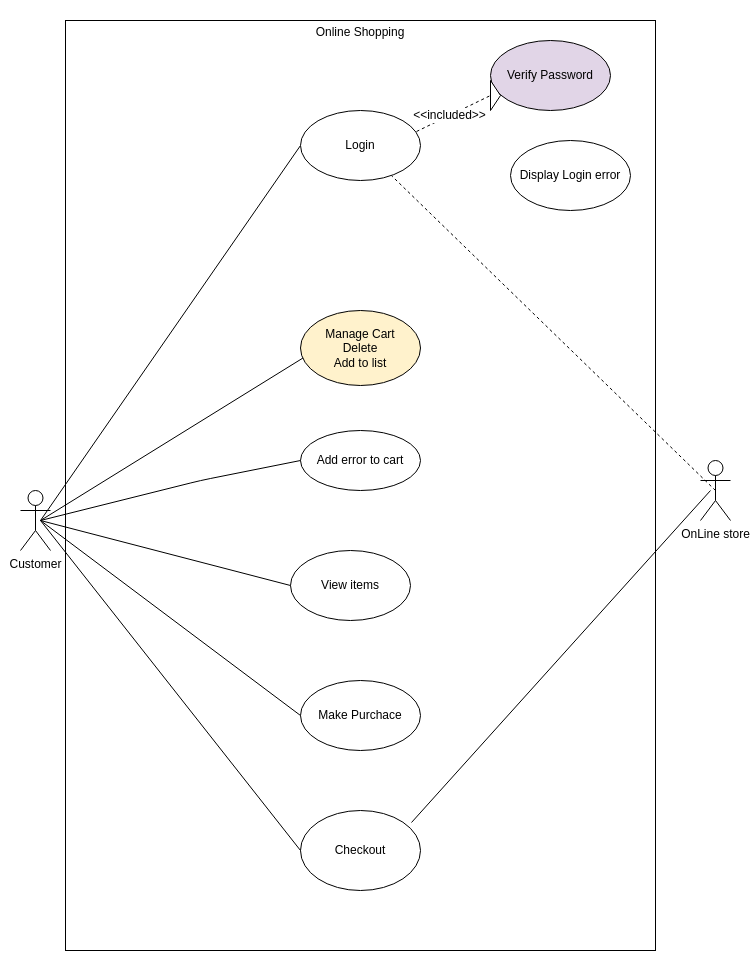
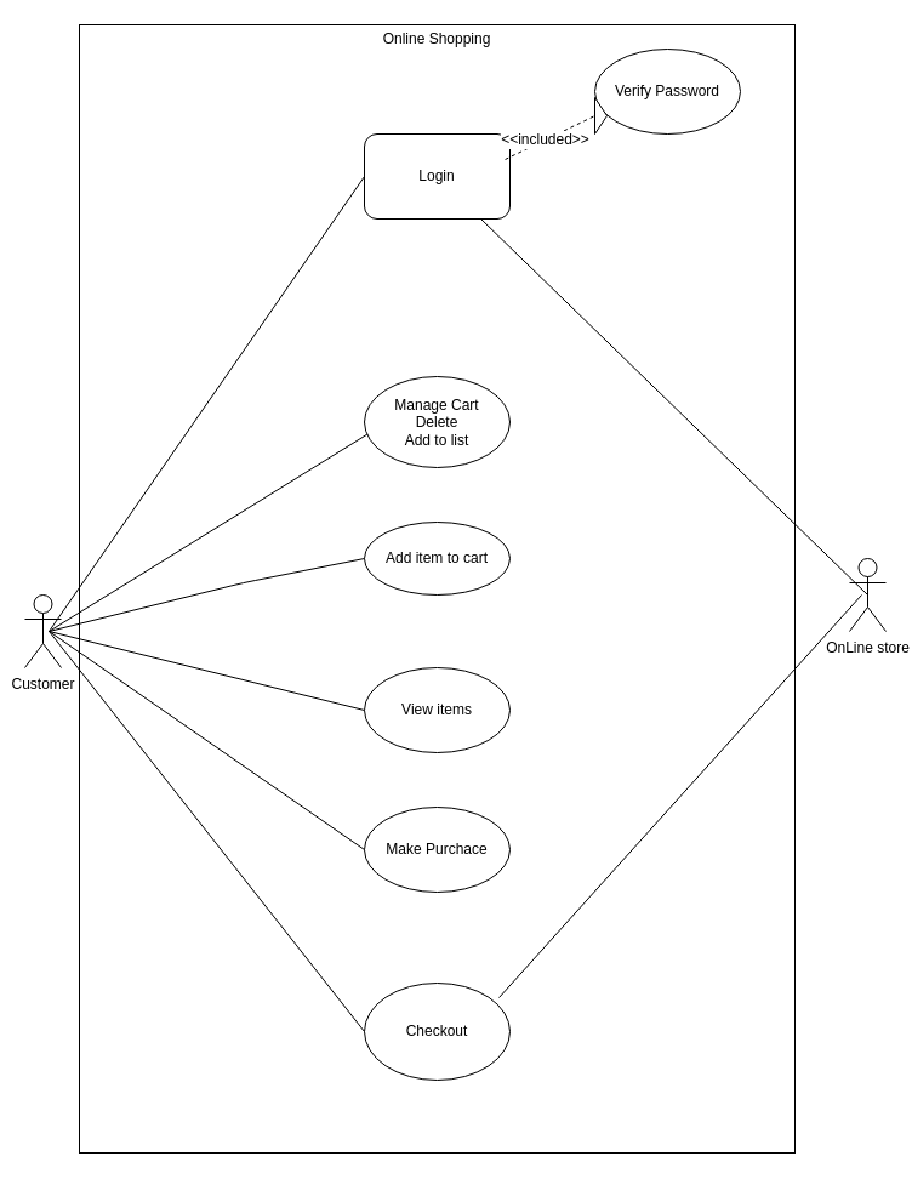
- <mxCell id="17" value="Verify Password" style="ellipse;whiteSpace=wrap;html=1;fillColor=#e1d5e7;" vertex="1" parent="1"><mxGeometry x="490" y="40" width="120" height="70" as="geometry" /></mxCell>
+ <mxCell id="17" value="Verify Password" style="ellipse;whiteSpace=wrap;html=1;" vertex="1" parent="1"><mxGeometry x="490" y="40" width="120" height="70" as="geometry" /></mxCell>
- <mxCell id="13" value="Login" style="ellipse;whiteSpace=wrap;html=1;" parent="1" vertex="1"><mxGeometry x="300" y="110" width="120" height="70" as="geometry" /></mxCell>
+ <mxCell id="13" value="Login" style="whiteSpace=wrap;html=1;rounded=1;" parent="1" vertex="1"><mxGeometry x="300" y="110" width="120" height="70" as="geometry" /></mxCell>
- <mxCell id="18" value="Display Login error" style="ellipse;whiteSpace=wrap;html=1;" vertex="1" parent="1"><mxGeometry x="510" y="140" width="120" height="70" as="geometry" /></mxCell>
- <mxCell id="12" value="" style="endArrow=none;html=1;exitX=0.5;exitY=0.5;exitDx=0;exitDy=0;exitPerimeter=0;dashed=1;" parent="1" source="2" target="13" edge="1"><mxGeometry width="50" height="50" relative="1" as="geometry"><mxPoint x="-70" y="1010" as="sourcePoint" /><mxPoint x="-20" y="960" as="targetPoint" /><Array as="points" /></mxGeometry></mxCell>
+ <mxCell id="12" value="" style="endArrow=none;html=1;exitX=0.5;exitY=0.5;exitDx=0;exitDy=0;exitPerimeter=0;" parent="1" source="2" target="13" edge="1"><mxGeometry width="50" height="50" relative="1" as="geometry"><mxPoint x="-70" y="1010" as="sourcePoint" /><mxPoint x="-20" y="960" as="targetPoint" /><Array as="points" /></mxGeometry></mxCell>
- <mxCell id="16" value="&lt;font style=&quot;font-size: 12px&quot;&gt;Manage Cart&lt;br&gt;Delete&lt;br&gt;Add to list&lt;br&gt;&lt;/font&gt;" style="ellipse;whiteSpace=wrap;html=1;fillColor=#fff2cc;" parent="1" vertex="1"><mxGeometry x="300" y="310" width="120" height="75" as="geometry" /></mxCell>
+ <mxCell id="16" value="&lt;font style=&quot;font-size: 12px&quot;&gt;Manage Cart&lt;br&gt;Delete&lt;br&gt;Add to list&lt;br&gt;&lt;/font&gt;" style="ellipse;whiteSpace=wrap;html=1;" parent="1" vertex="1"><mxGeometry x="300" y="310" width="120" height="75" as="geometry" /></mxCell>
- <mxCell id="15" value="Add error to cart" style="ellipse;whiteSpace=wrap;html=1;" parent="1" vertex="1"><mxGeometry x="300" y="430" width="120" height="60" as="geometry" /></mxCell>
+ <mxCell id="15" value="Add item to cart" style="ellipse;whiteSpace=wrap;html=1;" parent="1" vertex="1"><mxGeometry x="300" y="430" width="120" height="60" as="geometry" /></mxCell>
- <mxCell id="4" value="View items" style="ellipse;whiteSpace=wrap;html=1;" parent="1" vertex="1"><mxGeometry x="290" y="550" width="120" height="70" as="geometry" /></mxCell>
+ <mxCell id="4" value="View items" style="ellipse;whiteSpace=wrap;html=1;" parent="1" vertex="1"><mxGeometry x="300" y="550" width="120" height="70" as="geometry" /></mxCell>
- <mxCell id="5" value="Make Purchace" style="ellipse;whiteSpace=wrap;html=1;" parent="1" vertex="1"><mxGeometry x="300" y="680" width="120" height="70" as="geometry" /></mxCell>
+ <mxCell id="5" value="Make Purchace" style="ellipse;whiteSpace=wrap;html=1;" parent="1" vertex="1"><mxGeometry x="300" y="665" width="120" height="70" as="geometry" /></mxCell>
